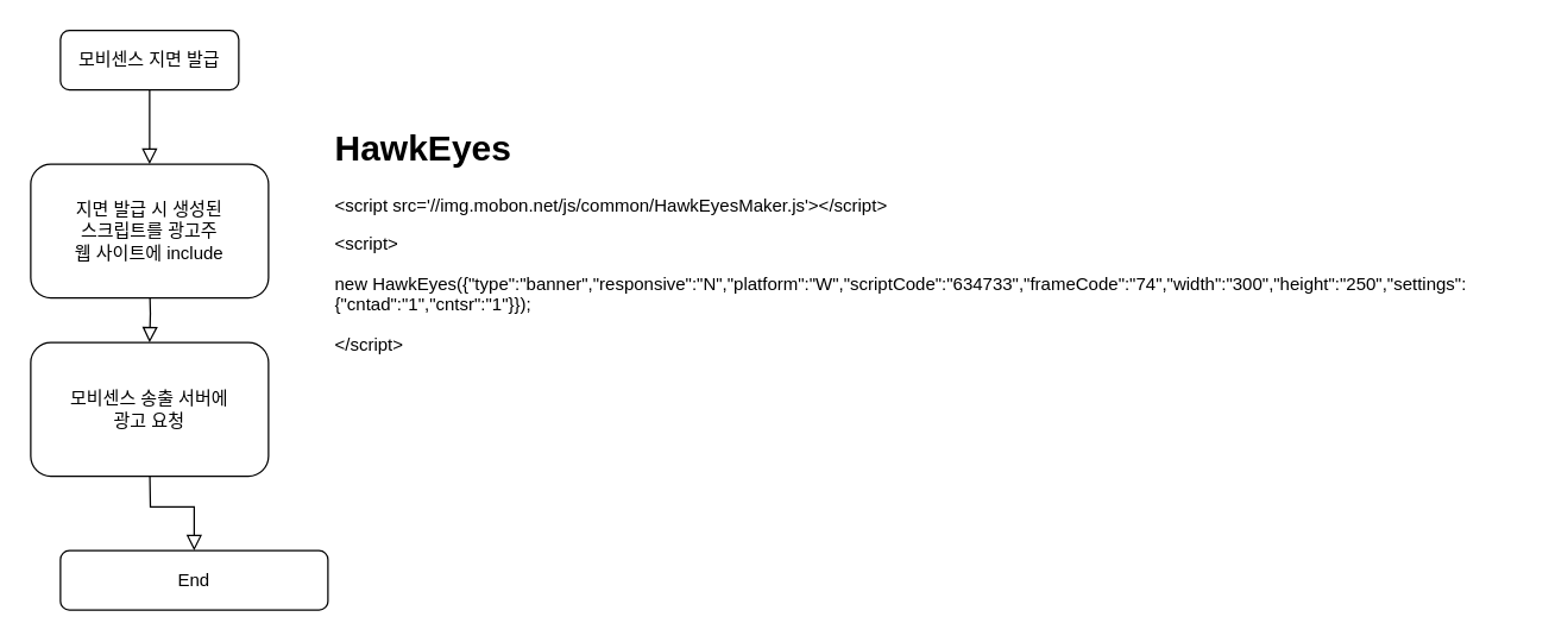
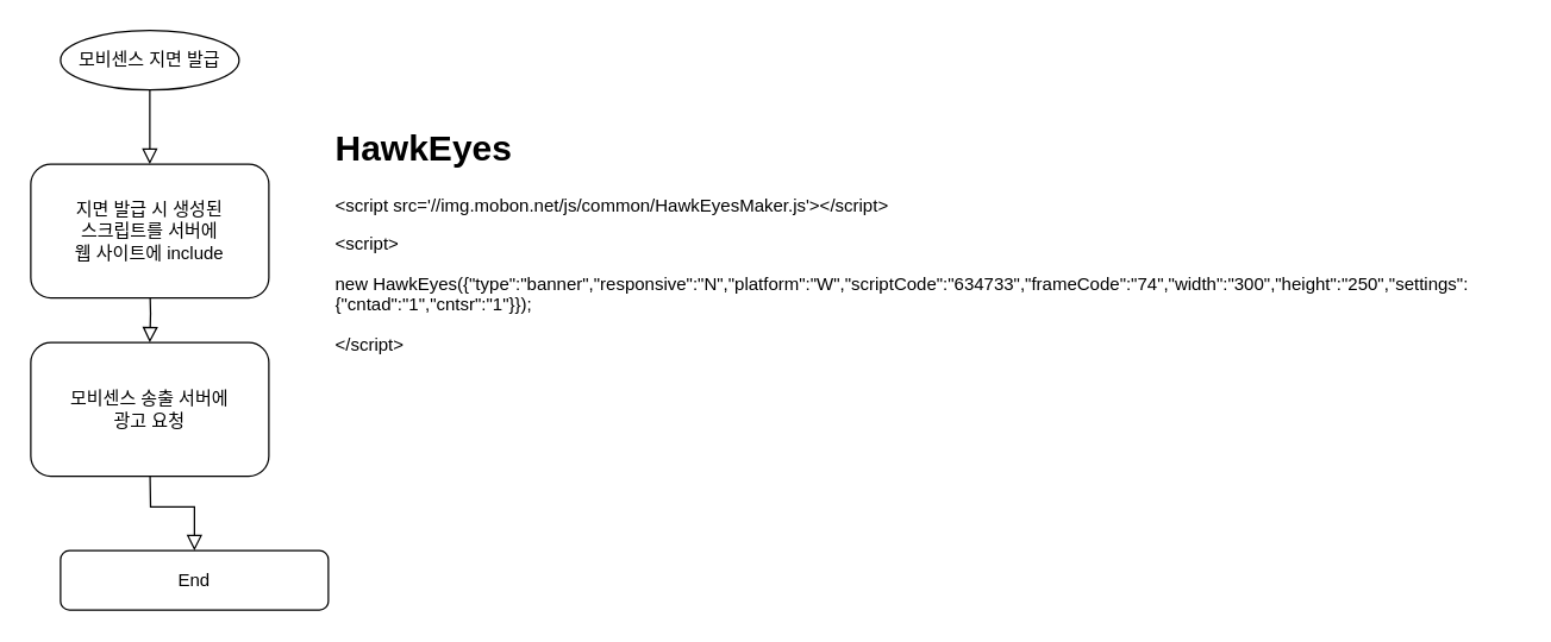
- <mxCell id="3" value="모비센스 지면 발급" style="rounded=1;whiteSpace=wrap;html=1;fontSize=12;glass=0;strokeWidth=1;shadow=0;" vertex="1" parent="1"><mxGeometry x="40" y="20" width="120" height="40" as="geometry" /></mxCell>
+ <mxCell id="3" value="모비센스 지면 발급" style="ellipse;whiteSpace=wrap;html=1;fontSize=12;glass=0;strokeWidth=1;shadow=0;" vertex="1" parent="1"><mxGeometry x="40" y="20" width="120" height="40" as="geometry" /></mxCell>
- <mxCell id="5" value="지면 발급 시 생성된&lt;br&gt;스크립트를 광고주 &lt;br&gt;웹 사이트에 include" style="rounded=1;whiteSpace=wrap;html=1;fontSize=12;glass=0;strokeWidth=1;shadow=0;" vertex="1" parent="1"><mxGeometry x="20" y="110" width="160" height="90" as="geometry" /></mxCell>
+ <mxCell id="5" value="지면 발급 시 생성된&lt;br&gt;스크립트를 서버에 &lt;br&gt;웹 사이트에 include" style="rounded=1;whiteSpace=wrap;html=1;fontSize=12;glass=0;strokeWidth=1;shadow=0;" vertex="1" parent="1"><mxGeometry x="20" y="110" width="160" height="90" as="geometry" /></mxCell>
